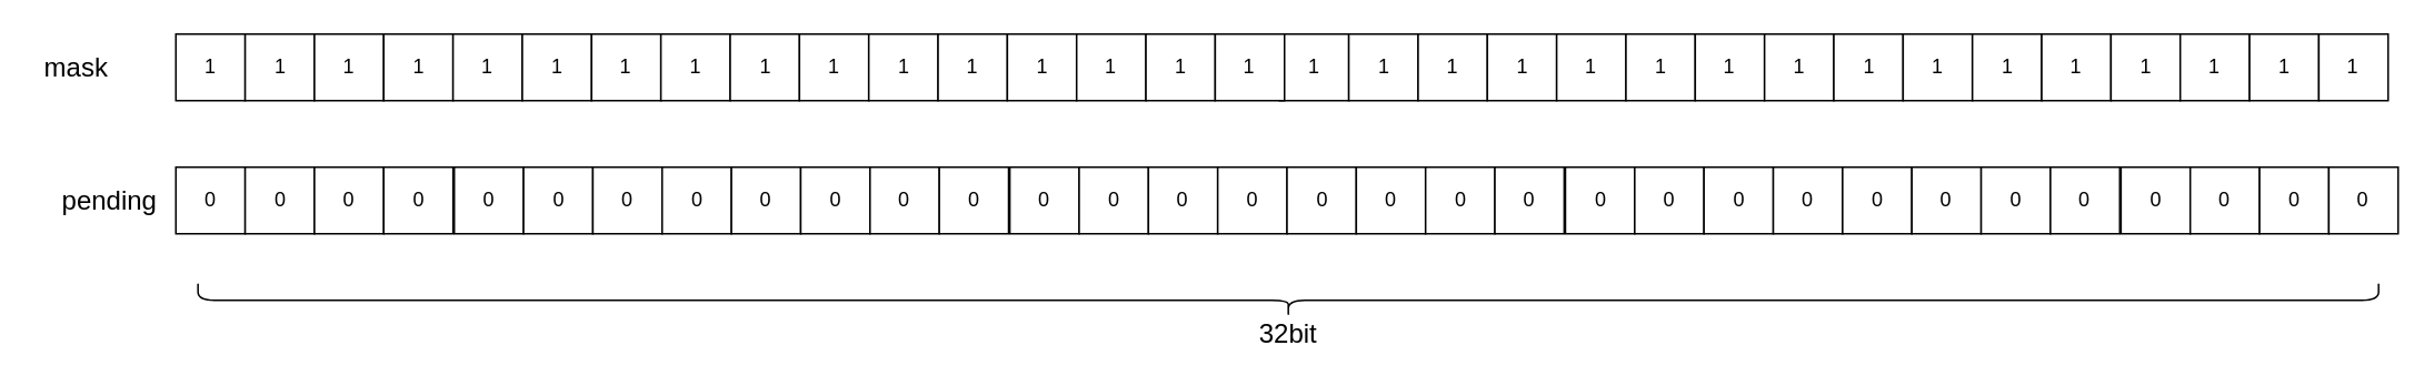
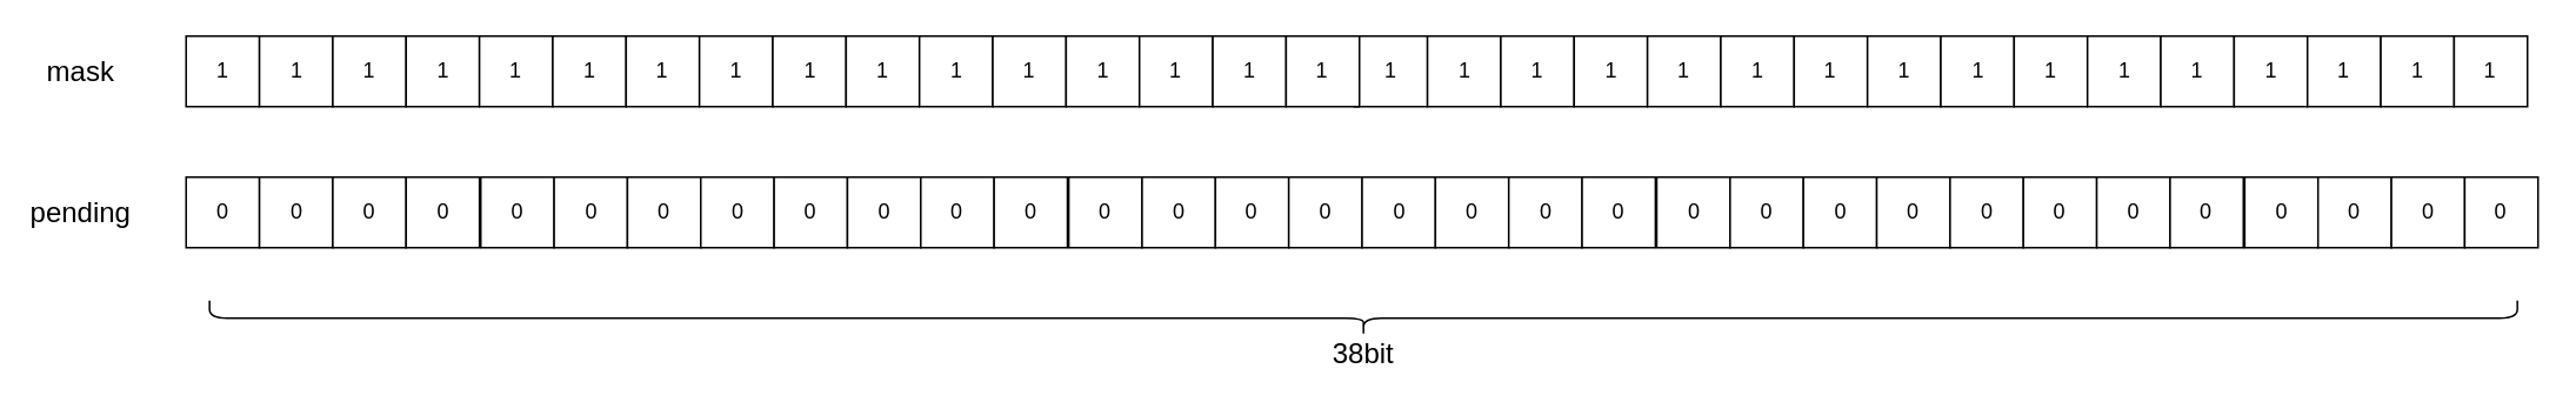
- <mxCell id="3" value="pending" style="text;html=1;align=center;verticalAlign=middle;resizable=0;points=[];autosize=1;strokeColor=none;fillColor=none;fontSize=16;" vertex="1" parent="1"><mxGeometry x="30" y="110" width="70" height="20" as="geometry" /></mxCell>
+ <mxCell id="3" value="pending" style="text;html=1;align=center;verticalAlign=middle;resizable=0;points=[];autosize=1;strokeColor=none;fillColor=none;fontSize=16;" vertex="1" parent="1"><mxGeometry x="10" y="110" width="70" height="20" as="geometry" /></mxCell>
- <mxCell id="69" value="32bit" style="text;html=1;align=center;verticalAlign=middle;resizable=0;points=[];autosize=1;strokeColor=none;fillColor=none;fontSize=16;" vertex="1" parent="1"><mxGeometry x="747.28" y="190" width="50" height="20" as="geometry" /></mxCell>
+ <mxCell id="69" value="38bit" style="text;html=1;align=center;verticalAlign=middle;resizable=0;points=[];autosize=1;strokeColor=none;fillColor=none;fontSize=16;" vertex="1" parent="1"><mxGeometry x="747.28" y="190" width="50" height="20" as="geometry" /></mxCell>
